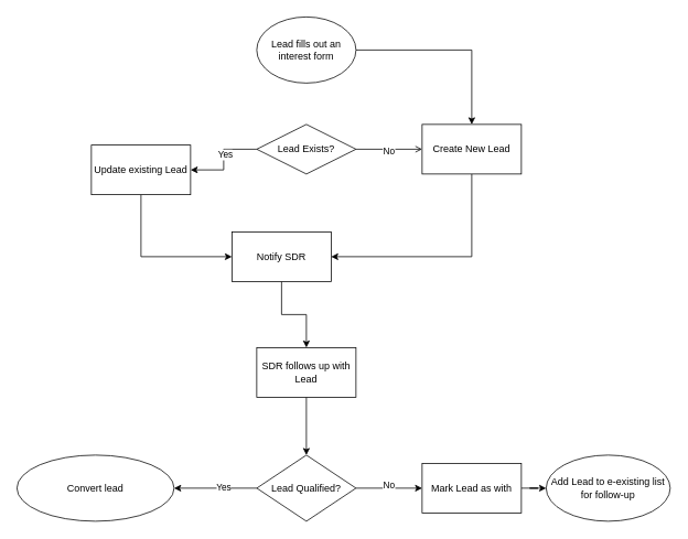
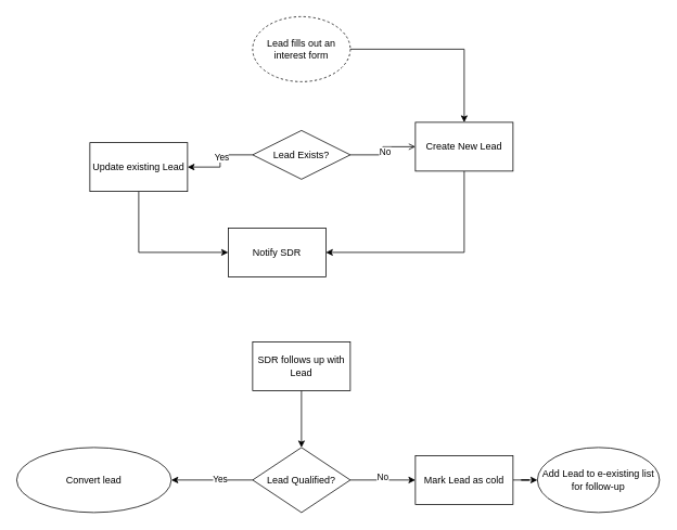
- <mxCell id="3" value="Lead fills out an interest form" style="ellipse;whiteSpace=wrap;html=1;" vertex="1" parent="1"><mxGeometry x="310" width="120" height="80" as="geometry" y="20" /></mxCell>
+ <mxCell id="3" value="Lead fills out an interest form" style="ellipse;whiteSpace=wrap;html=1;dashed=1;" vertex="1" parent="1"><mxGeometry x="310" width="120" height="80" as="geometry" y="20" /></mxCell>
- <mxCell id="8" value="Lead Exists?" style="rhombus;whiteSpace=wrap;html=1;" vertex="1" parent="1"><mxGeometry x="310" y="150" width="120" height="60" as="geometry" /></mxCell>
+ <mxCell id="8" value="Lead Exists?" style="rhombus;whiteSpace=wrap;html=1;" vertex="1" parent="1"><mxGeometry x="310" y="160" width="120" height="60" as="geometry" /></mxCell>
- <mxCell id="13" value="" style="edgeStyle=orthogonalEdgeStyle;rounded=0;orthogonalLoop=1;jettySize=auto;html=1;" edge="1" parent="1" source="14" target="16"><mxGeometry relative="1" as="geometry" /></mxCell>
- <mxCell id="23" value="Mark Lead as with" style="whiteSpace=wrap;html=1;" vertex="1" parent="1"><mxGeometry x="510" y="560" width="120" height="60" as="geometry" /></mxCell>
+ <mxCell id="23" value="Mark Lead as cold" style="whiteSpace=wrap;html=1;" vertex="1" parent="1"><mxGeometry x="510" y="560" width="120" height="60" as="geometry" /></mxCell>
